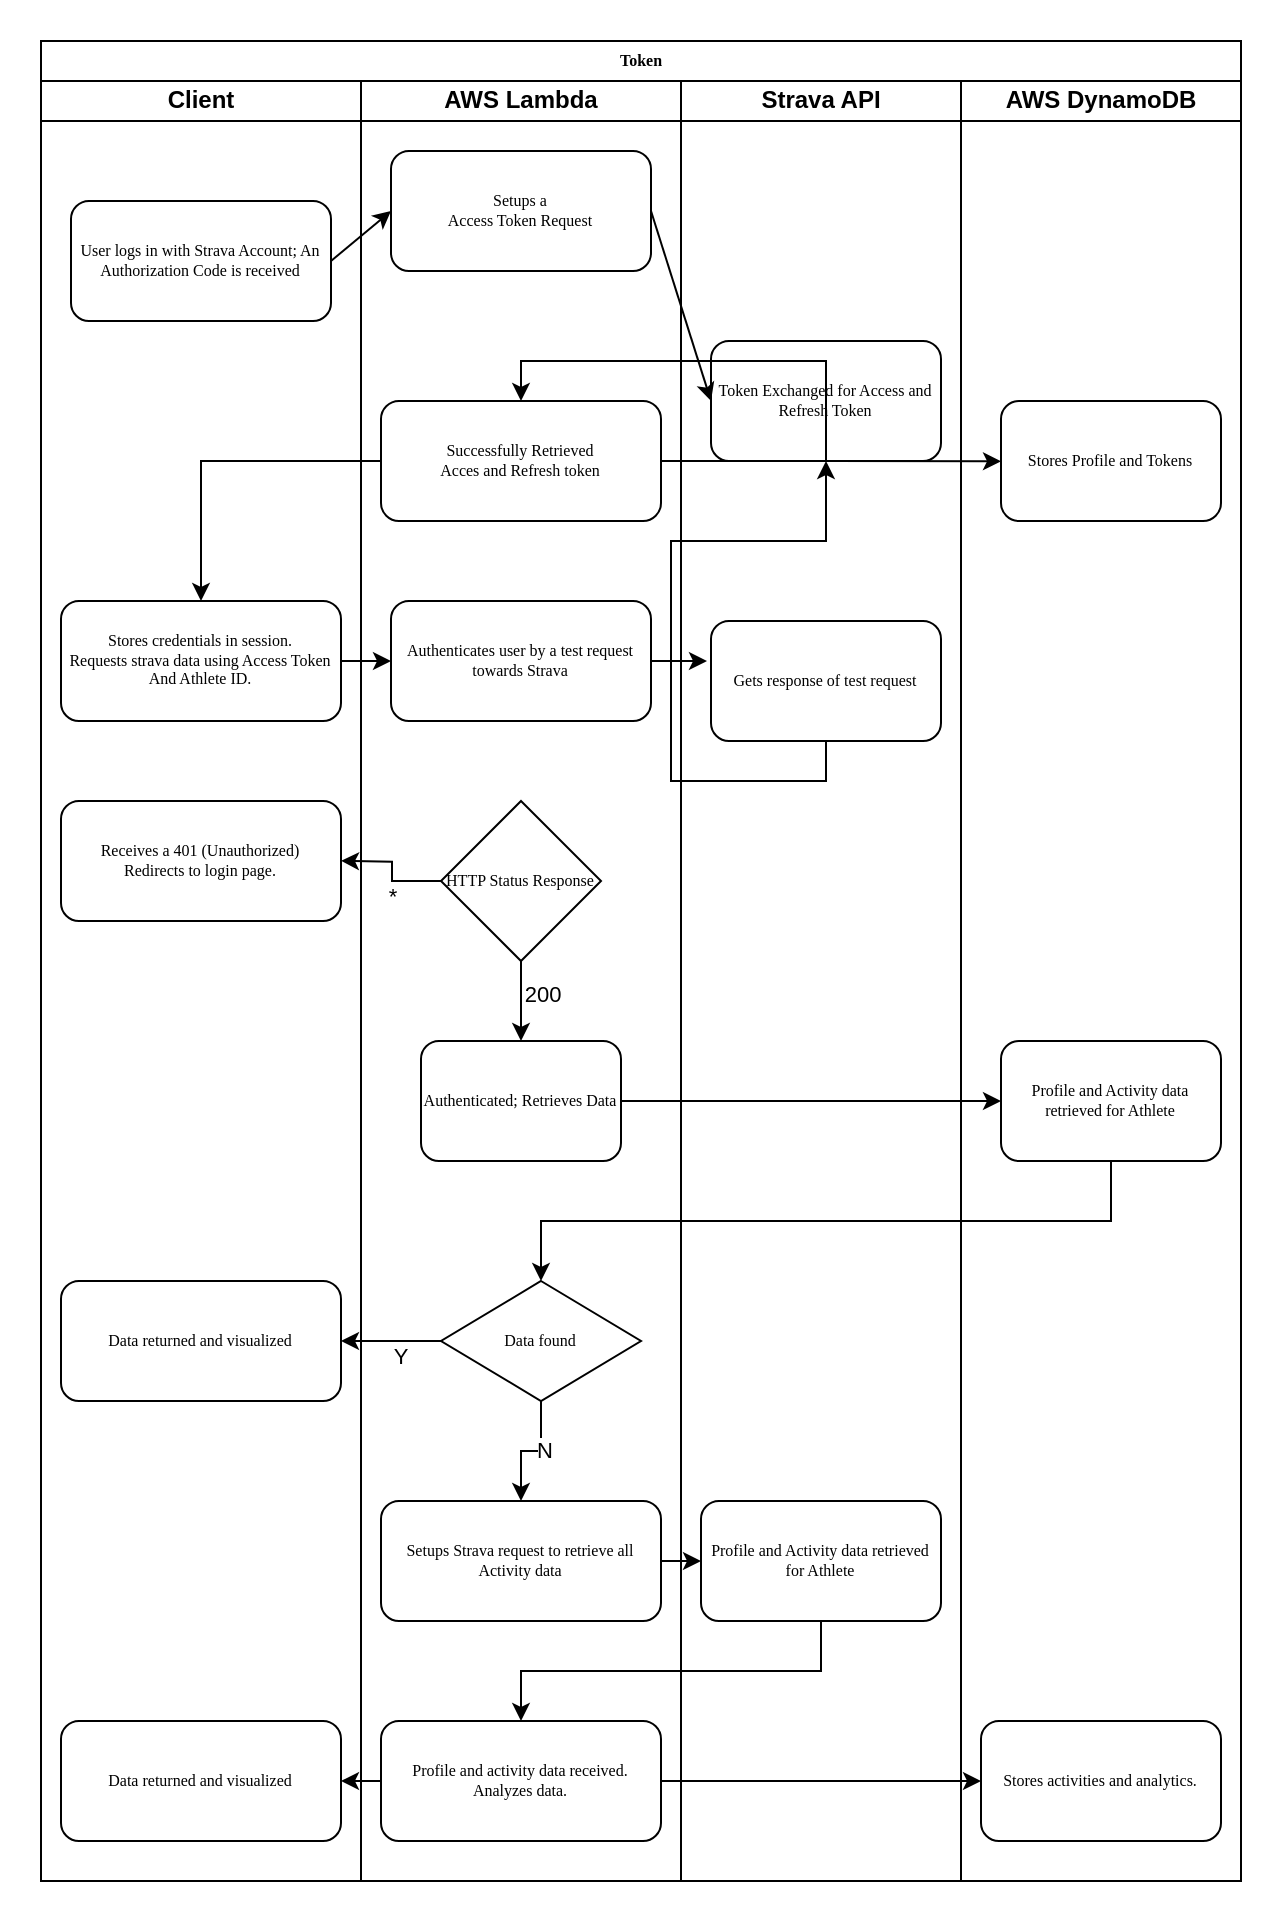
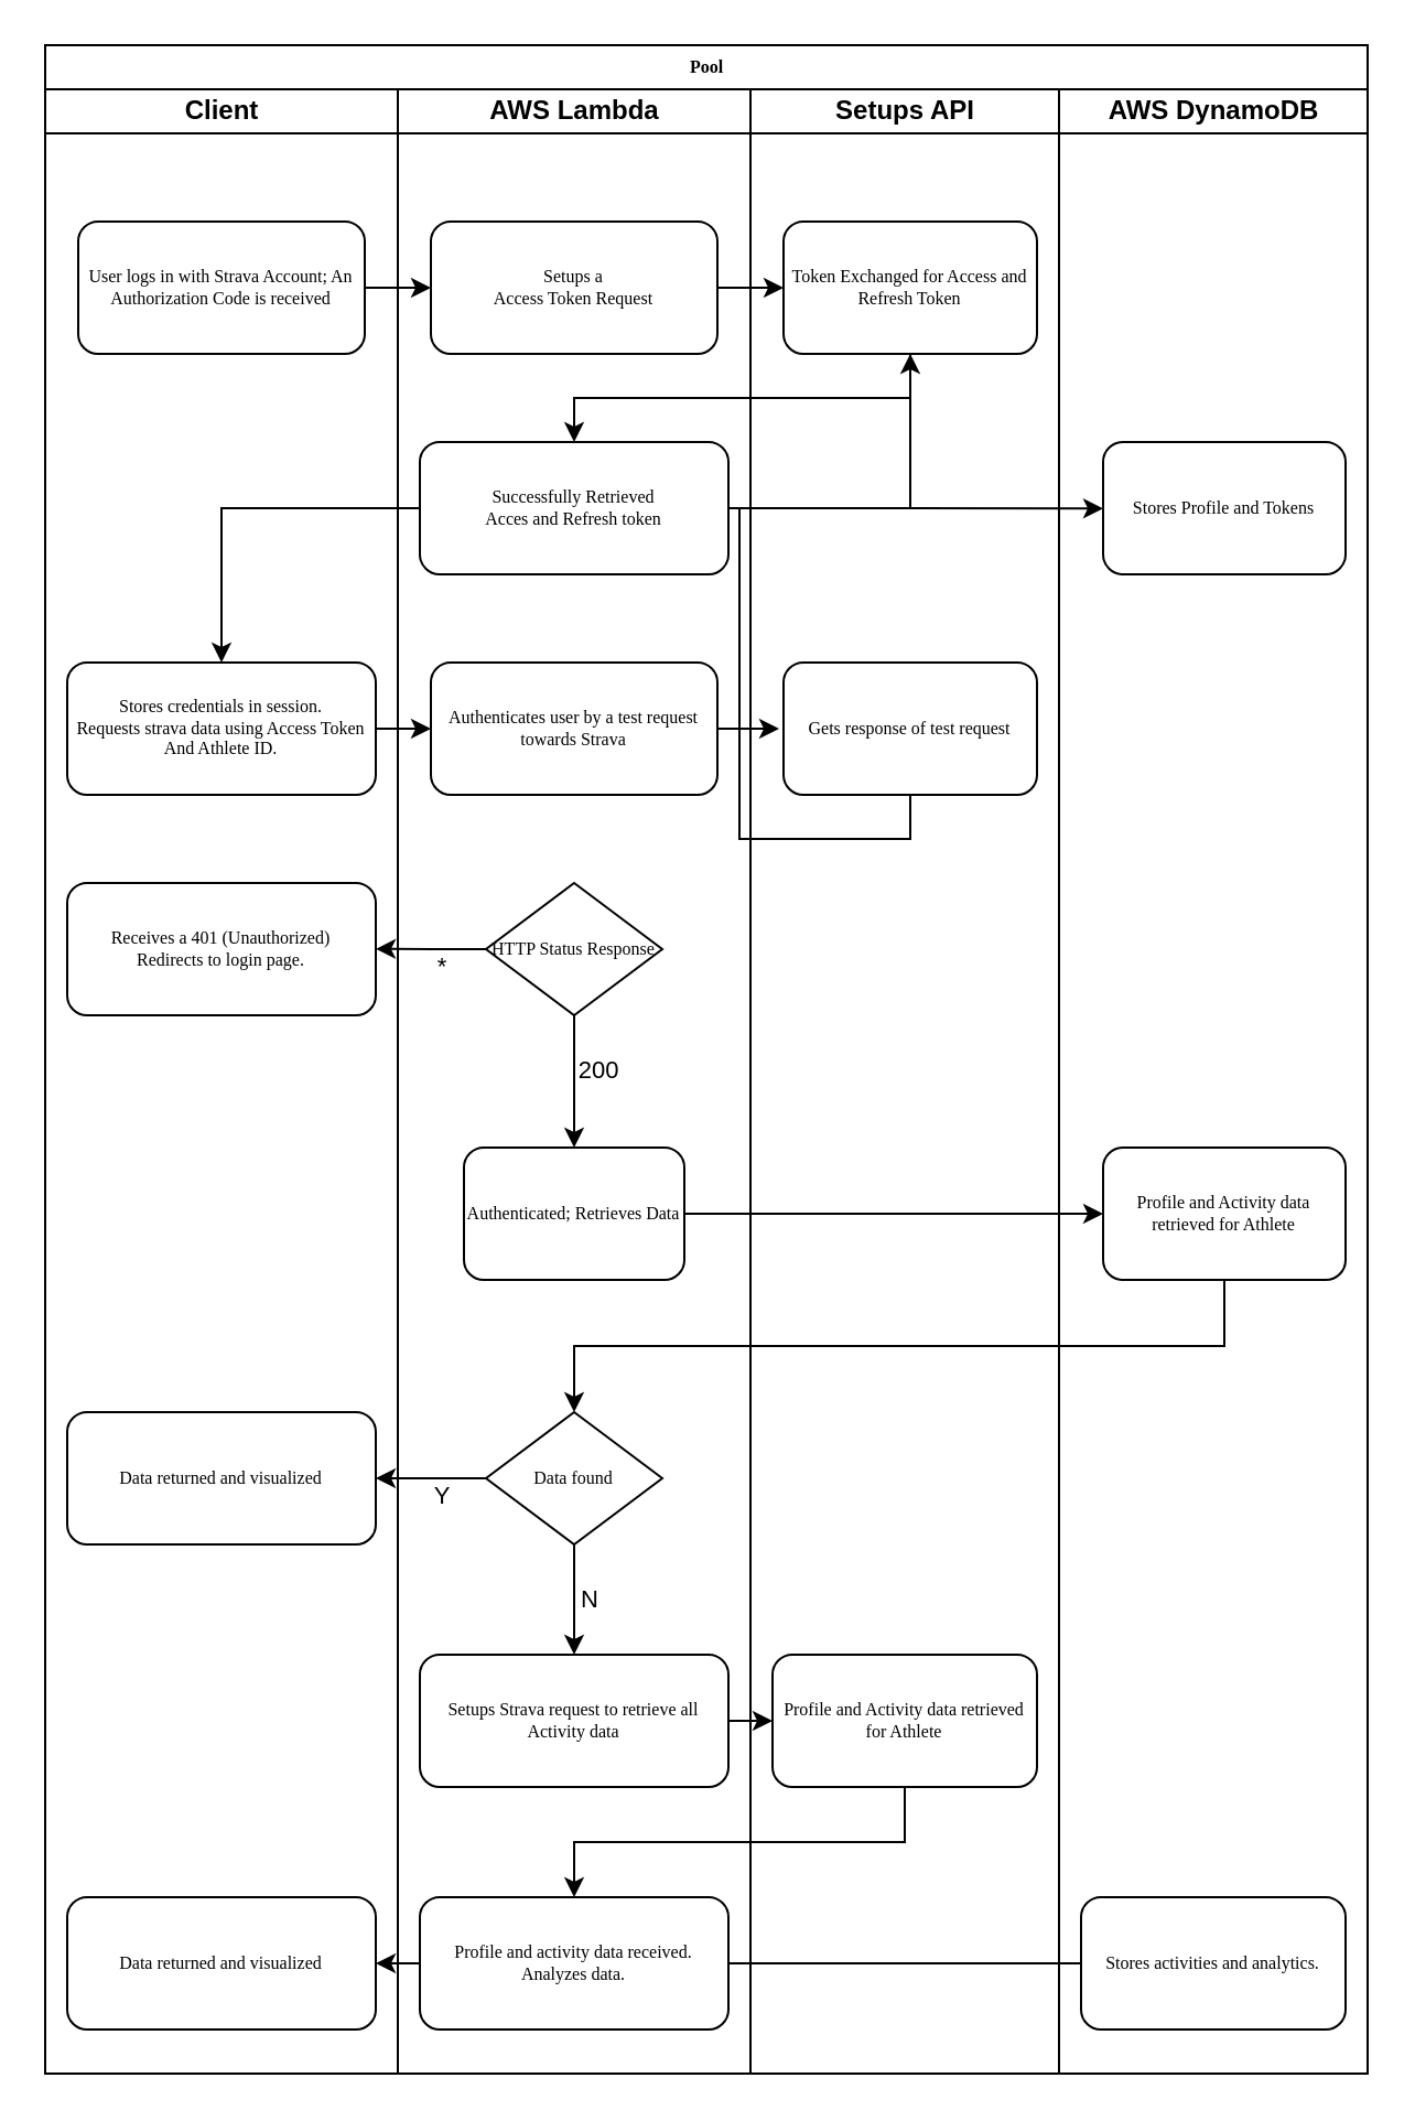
- <mxCell id="2" value="Token" style="swimlane;html=1;childLayout=stackLayout;startSize=20;rounded=0;shadow=0;labelBackgroundColor=none;strokeWidth=1;fontFamily=Verdana;fontSize=8;align=center;" parent="1" vertex="1"><mxGeometry x="20" y="20" width="600" height="920" as="geometry" /></mxCell>
+ <mxCell id="2" value="Pool" style="swimlane;html=1;childLayout=stackLayout;startSize=20;rounded=0;shadow=0;labelBackgroundColor=none;strokeWidth=1;fontFamily=Verdana;fontSize=8;align=center;" parent="1" vertex="1"><mxGeometry x="20" y="20" width="600" height="920" as="geometry" /></mxCell>
- <mxCell id="29" value="Strava API" style="swimlane;html=1;startSize=20;" parent="2" vertex="1"><mxGeometry x="320" y="20" width="140" height="900" as="geometry" /></mxCell>
+ <mxCell id="29" value="Setups API" style="swimlane;html=1;startSize=20;" parent="2" vertex="1"><mxGeometry x="320" y="20" width="140" height="900" as="geometry" /></mxCell>
- <mxCell id="20" value="Setups a &lt;br&gt;Access Token Request" style="rounded=1;whiteSpace=wrap;html=1;shadow=0;labelBackgroundColor=none;strokeWidth=1;fontFamily=Verdana;fontSize=8;align=center;" parent="19" vertex="1"><mxGeometry x="15" y="35" width="130" height="60" as="geometry" /></mxCell>
+ <mxCell id="20" value="Setups a &lt;br&gt;Access Token Request" style="rounded=1;whiteSpace=wrap;html=1;shadow=0;labelBackgroundColor=none;strokeWidth=1;fontFamily=Verdana;fontSize=8;align=center;" parent="19" vertex="1"><mxGeometry x="15" y="60" width="130" height="60" as="geometry" /></mxCell>
- <mxCell id="30" value="Token Exchanged for Access and Refresh Token" style="rounded=1;whiteSpace=wrap;html=1;shadow=0;labelBackgroundColor=none;strokeWidth=1;fontFamily=Verdana;fontSize=8;align=center;" parent="29" vertex="1"><mxGeometry x="15" y="130" width="115" height="60" as="geometry" /></mxCell>
+ <mxCell id="30" value="Token Exchanged for Access and Refresh Token" style="rounded=1;whiteSpace=wrap;html=1;shadow=0;labelBackgroundColor=none;strokeWidth=1;fontFamily=Verdana;fontSize=8;align=center;" parent="29" vertex="1"><mxGeometry x="15" y="60" width="115" height="60" as="geometry" /></mxCell>
- <mxCell id="31" value="Gets response of test request" style="rounded=1;whiteSpace=wrap;html=1;shadow=0;labelBackgroundColor=none;strokeWidth=1;fontFamily=Verdana;fontSize=8;align=center;" parent="29" vertex="1"><mxGeometry x="15" y="270" width="115" height="60" as="geometry" /></mxCell>
+ <mxCell id="31" value="Gets response of test request" style="rounded=1;whiteSpace=wrap;html=1;shadow=0;labelBackgroundColor=none;strokeWidth=1;fontFamily=Verdana;fontSize=8;align=center;" parent="29" vertex="1"><mxGeometry x="15" y="260" width="115" height="60" as="geometry" /></mxCell>
- <mxCell id="22" value="HTTP Status Response" style="rhombus;whiteSpace=wrap;html=1;rounded=0;shadow=0;labelBackgroundColor=none;strokeWidth=1;fontFamily=Verdana;fontSize=8;align=center;" parent="19" vertex="1"><mxGeometry x="40" y="360" width="80" height="80" as="geometry" /></mxCell>
+ <mxCell id="22" value="HTTP Status Response" style="rhombus;whiteSpace=wrap;html=1;rounded=0;shadow=0;labelBackgroundColor=none;strokeWidth=1;fontFamily=Verdana;fontSize=8;align=center;" parent="19" vertex="1"><mxGeometry x="40" y="360" width="80" height="60" as="geometry" /></mxCell>
- <mxCell id="25" value="Data found" style="rhombus;whiteSpace=wrap;html=1;rounded=0;shadow=0;labelBackgroundColor=none;strokeWidth=1;fontFamily=Verdana;fontSize=8;align=center;" parent="19" vertex="1"><mxGeometry x="40" y="600" width="100" height="60" as="geometry" /></mxCell>
+ <mxCell id="25" value="Data found" style="rhombus;whiteSpace=wrap;html=1;rounded=0;shadow=0;labelBackgroundColor=none;strokeWidth=1;fontFamily=Verdana;fontSize=8;align=center;" parent="19" vertex="1"><mxGeometry x="40" y="600" width="80" height="60" as="geometry" /></mxCell>
- <mxCell id="17" style="edgeStyle=orthogonalEdgeStyle;rounded=0;orthogonalLoop=1;jettySize=auto;html=1;exitX=1;exitY=0.5;exitDx=0;exitDy=0;entryX=0;entryY=0.5;entryDx=0;entryDy=0;endSize=6;" parent="2" source="27" target="38" edge="1"><mxGeometry relative="1" as="geometry" /></mxCell>
+ <mxCell id="17" style="edgeStyle=orthogonalEdgeStyle;rounded=0;orthogonalLoop=1;jettySize=auto;html=1;exitX=1;exitY=0.5;exitDx=0;exitDy=0;entryX=0;entryY=0.5;entryDx=0;entryDy=0;endSize=6;endArrow=none;" parent="2" source="27" target="38" edge="1"><mxGeometry relative="1" as="geometry" /></mxCell>
